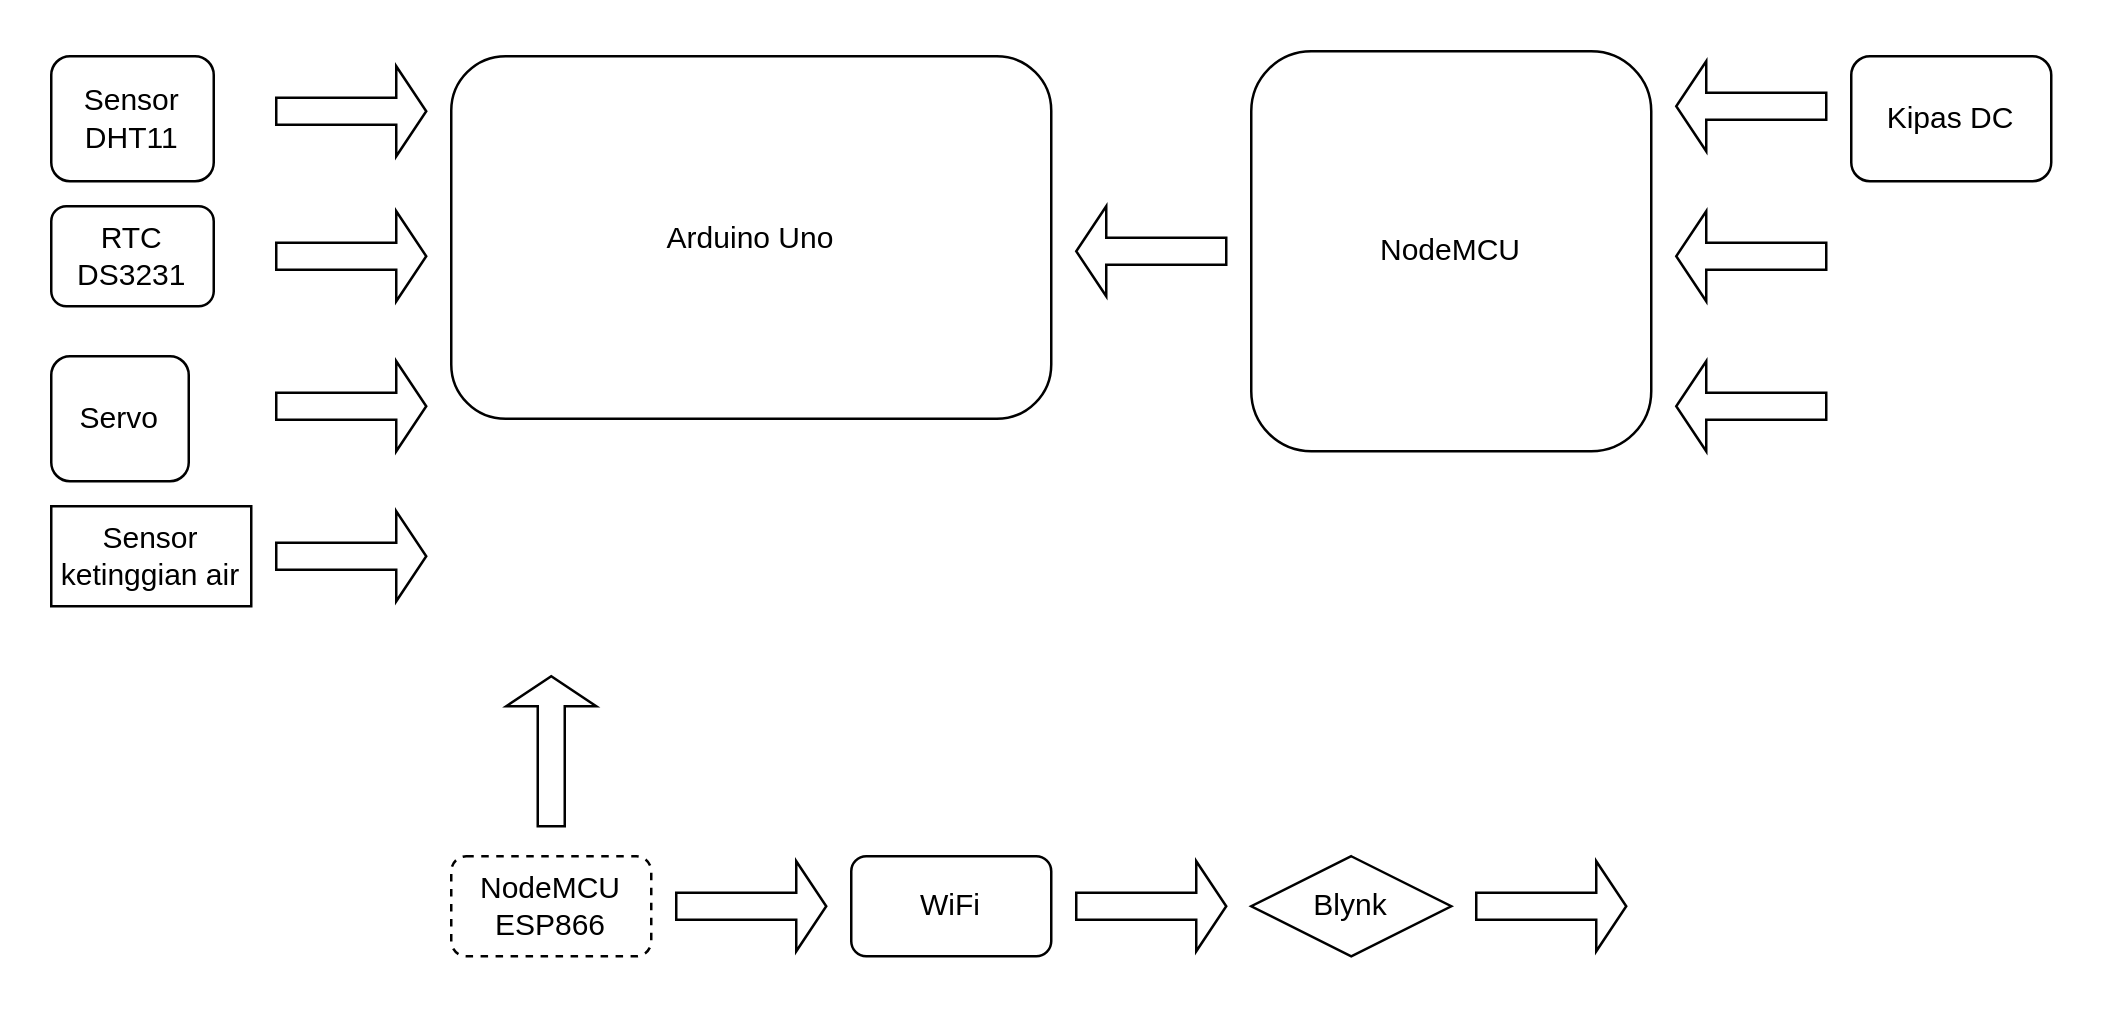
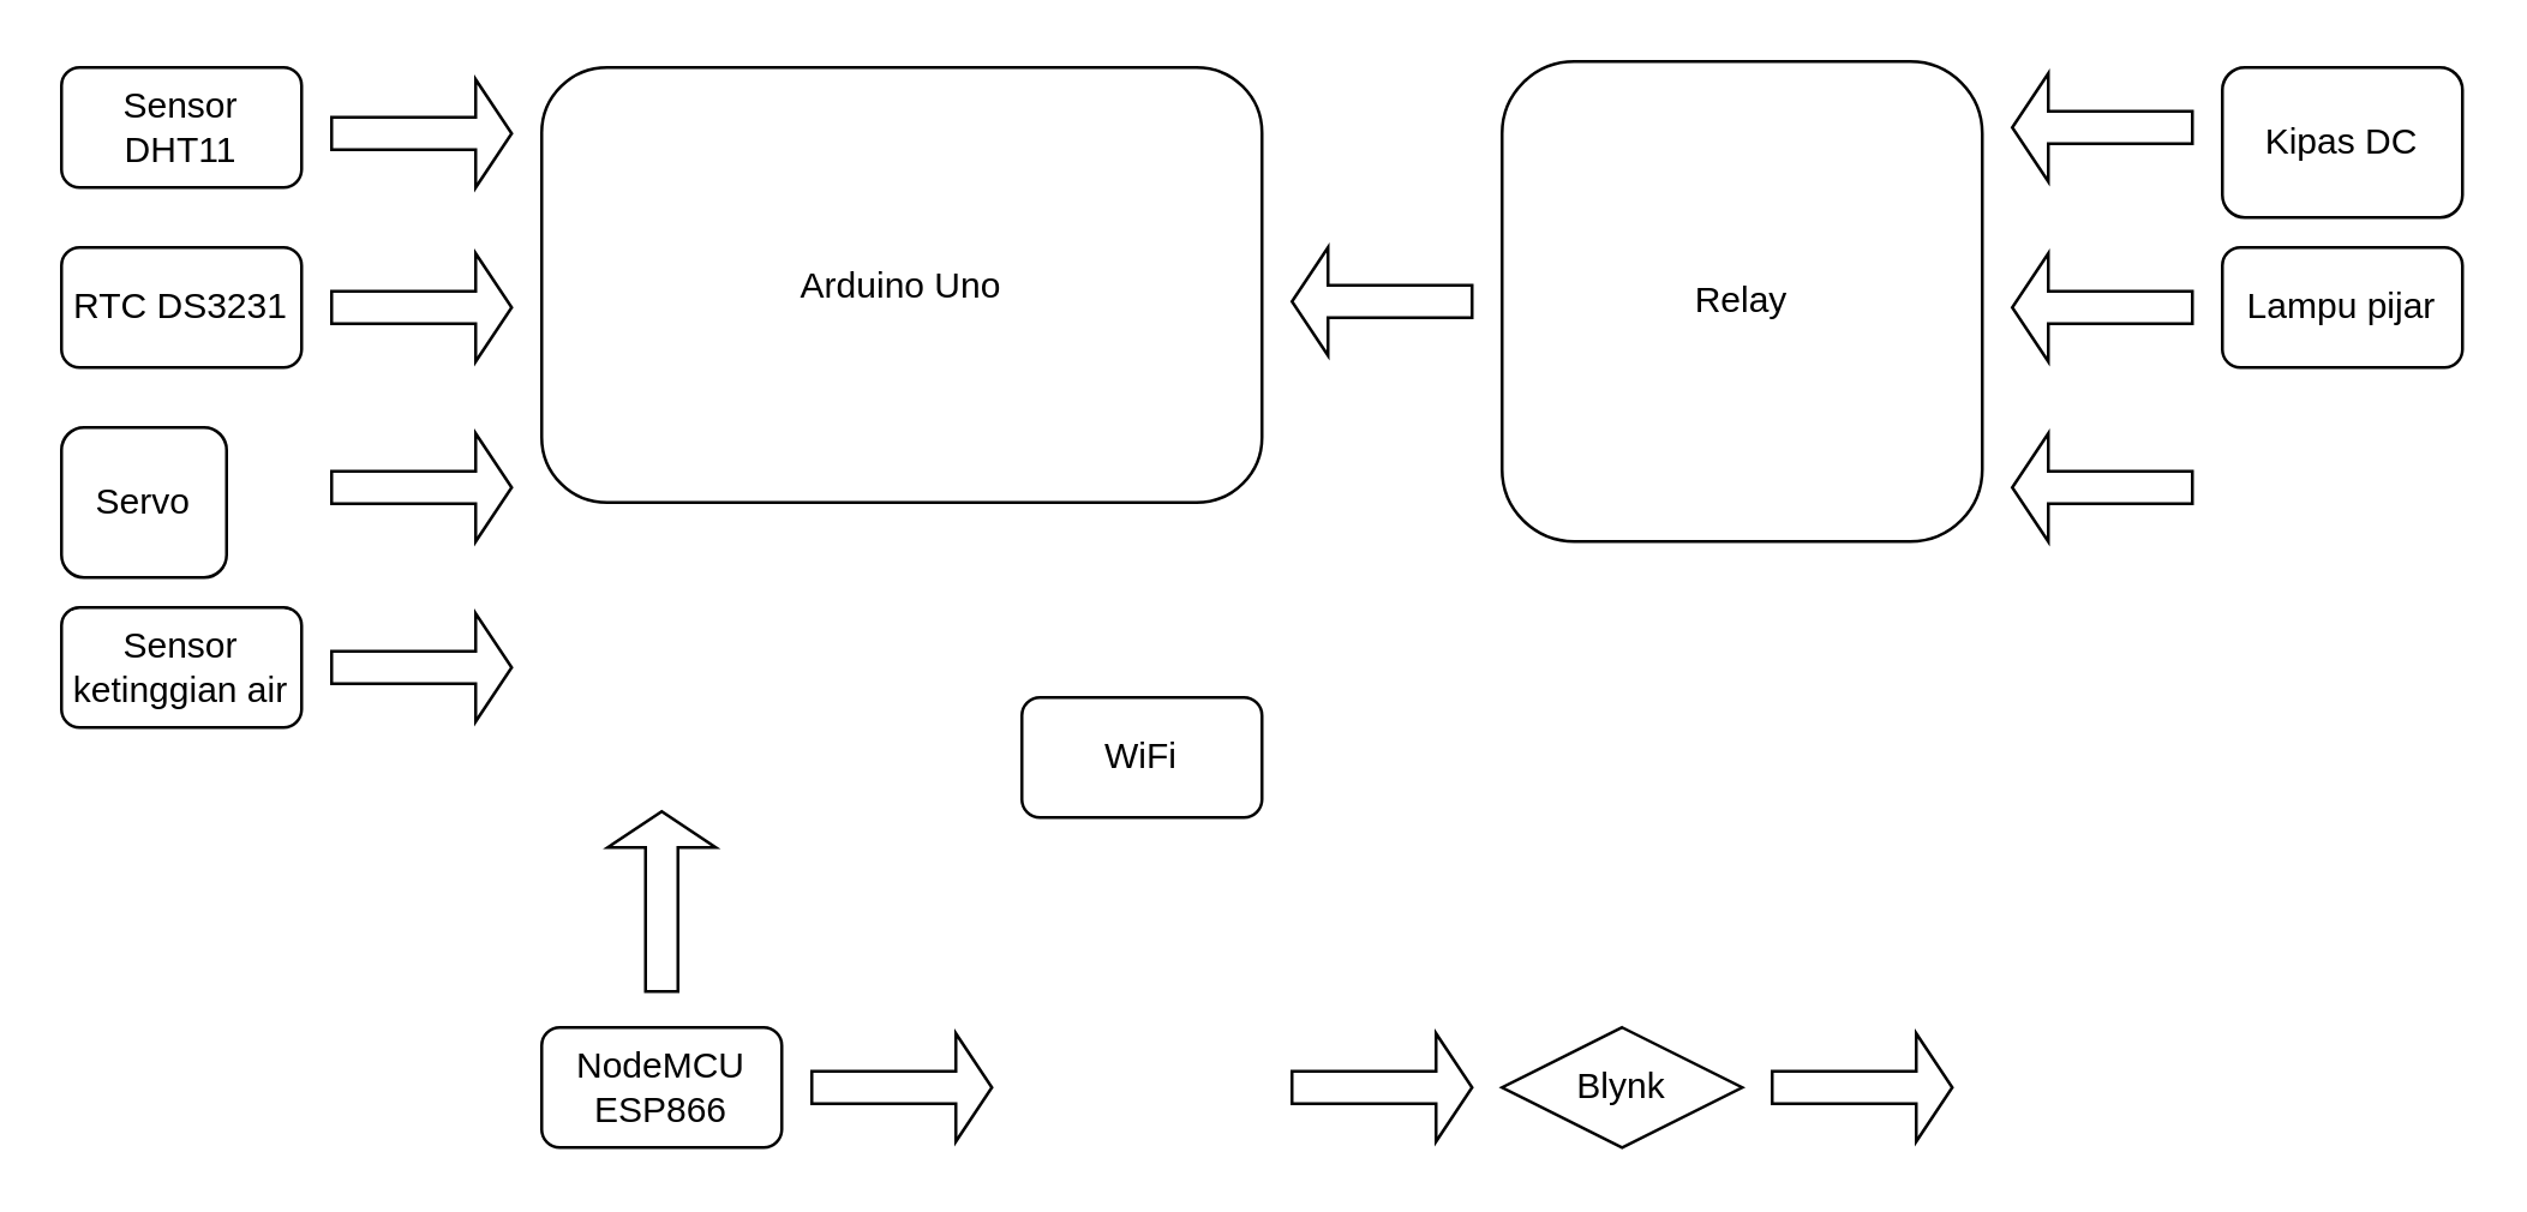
- <mxCell id="7" value="Sensor DHT11" style="rounded=1;whiteSpace=wrap;html=1;" vertex="1" parent="1"><mxGeometry x="20" y="22" width="65" height="50" as="geometry" /></mxCell>
+ <mxCell id="7" value="Sensor DHT11" style="rounded=1;whiteSpace=wrap;html=1;" vertex="1" parent="1"><mxGeometry x="20" y="22" width="80" height="40" as="geometry" /></mxCell>
- <mxCell id="2" value="NodeMCU" style="rounded=1;whiteSpace=wrap;html=1;" vertex="1" parent="1"><mxGeometry x="500" y="20" width="160" height="160" as="geometry" /></mxCell>
+ <mxCell id="2" value="Relay" style="rounded=1;whiteSpace=wrap;html=1;" vertex="1" parent="1"><mxGeometry x="500" y="20" width="160" height="160" as="geometry" /></mxCell>
- <mxCell id="6" value="RTC DS3231" style="rounded=1;whiteSpace=wrap;html=1;" vertex="1" parent="1"><mxGeometry x="20" y="82" width="65" height="40" as="geometry" /></mxCell>
+ <mxCell id="6" value="RTC DS3231" style="rounded=1;whiteSpace=wrap;html=1;" vertex="1" parent="1"><mxGeometry x="20" y="82" width="80" height="40" as="geometry" /></mxCell>
+ <mxCell id="16" value="Lampu pijar" style="rounded=1;whiteSpace=wrap;html=1;" vertex="1" parent="1"><mxGeometry x="740" y="82" width="80" height="40" as="geometry" /></mxCell>
- <mxCell id="4" value="Sensor ketinggian air" style="whiteSpace=wrap;html=1;rounded=0;" vertex="1" parent="1"><mxGeometry x="20" y="202" width="80" height="40" as="geometry" /></mxCell>
+ <mxCell id="4" value="Sensor ketinggian air" style="rounded=1;whiteSpace=wrap;html=1;" vertex="1" parent="1"><mxGeometry x="20" y="202" width="80" height="40" as="geometry" /></mxCell>
- <mxCell id="10" value="NodeMCU ESP866" style="rounded=1;whiteSpace=wrap;html=1;dashed=1;" vertex="1" parent="1"><mxGeometry x="180" y="342" width="80" height="40" as="geometry" /></mxCell>
+ <mxCell id="10" value="NodeMCU ESP866" style="rounded=1;whiteSpace=wrap;html=1;" vertex="1" parent="1"><mxGeometry x="180" y="342" width="80" height="40" as="geometry" /></mxCell>
- <mxCell id="9" value="WiFi" style="rounded=1;whiteSpace=wrap;html=1;" vertex="1" parent="1"><mxGeometry x="340" y="342" width="80" height="40" as="geometry" /></mxCell>
+ <mxCell id="9" value="WiFi" style="rounded=1;whiteSpace=wrap;html=1;" vertex="1" parent="1"><mxGeometry x="340" y="232" width="80" height="40" as="geometry" /></mxCell>
